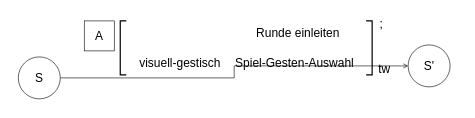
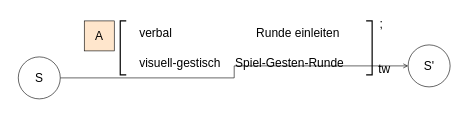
+ <mxCell id="9" value="&lt;font style=&quot;font-size: 20px;&quot;&gt;verbal&lt;/font&gt;" style="text;html=1;align=left;verticalAlign=middle;resizable=0;points=[];autosize=1;strokeColor=none;fillColor=none;" parent="1" vertex="1"><mxGeometry x="230" y="34" width="80" height="40" as="geometry" /></mxCell>
- <mxCell id="6" value="&lt;font style=&quot;font-size: 20px;&quot;&gt;A&lt;/font&gt;" style="whiteSpace=wrap;html=1;aspect=fixed;" parent="1" vertex="1"><mxGeometry x="140" y="34" width="50" height="50" as="geometry" /></mxCell>
+ <mxCell id="6" value="&lt;font style=&quot;font-size: 20px;&quot;&gt;A&lt;/font&gt;" style="whiteSpace=wrap;html=1;aspect=fixed;fillColor=#ffe6cc;" parent="1" vertex="1"><mxGeometry x="140" y="34" width="50" height="50" as="geometry" /></mxCell>
- <mxCell id="12" value="&lt;span style=&quot;font-size: 20px;&quot;&gt;Spiel-Gesten-Auswahl&amp;nbsp;&lt;/span&gt;" style="text;html=1;align=left;verticalAlign=middle;resizable=0;points=[];autosize=1;strokeColor=none;fillColor=none;" parent="1" vertex="1"><mxGeometry x="390" y="84" width="230" height="40" as="geometry" /></mxCell>
+ <mxCell id="12" value="&lt;span style=&quot;font-size: 20px;&quot;&gt;Spiel-Gesten-Runde&amp;nbsp;&lt;/span&gt;" style="text;html=1;align=left;verticalAlign=middle;resizable=0;points=[];autosize=1;strokeColor=none;fillColor=none;" parent="1" vertex="1"><mxGeometry x="390" y="84" width="230" height="40" as="geometry" /></mxCell>
